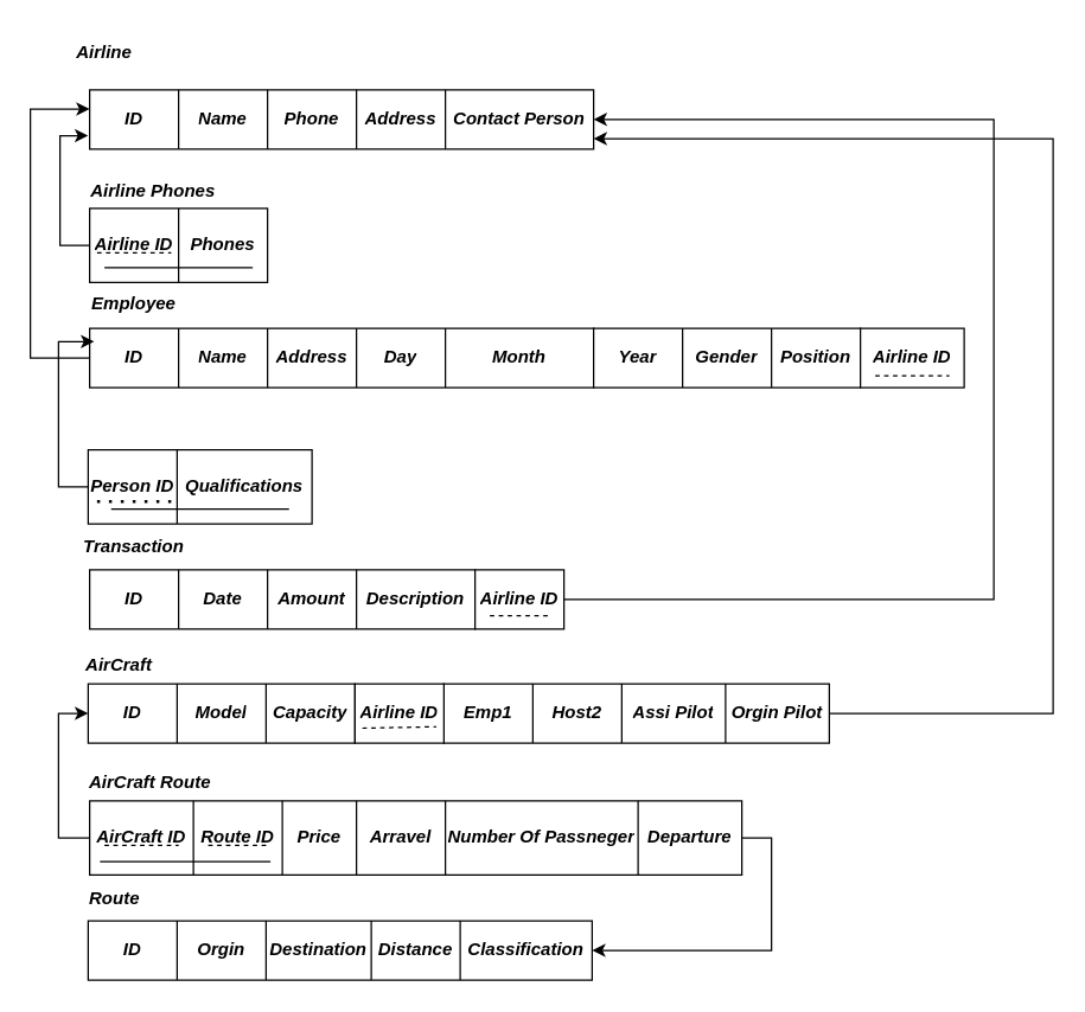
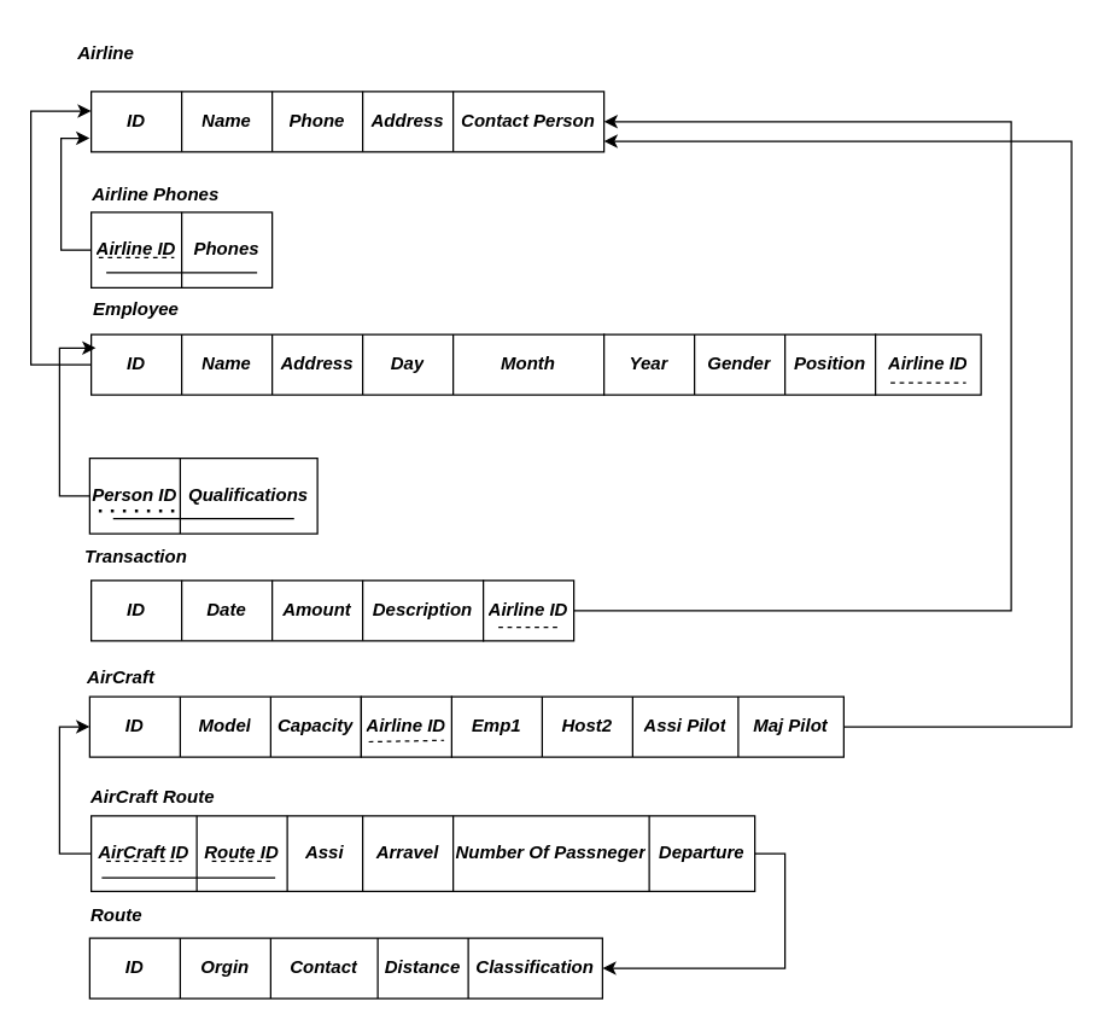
- <mxCell id="41" value="&lt;b&gt;&lt;i&gt;Orgin Pilot&lt;/i&gt;&lt;/b&gt;" style="shape=partialRectangle;html=1;whiteSpace=wrap;connectable=0;strokeColor=inherit;overflow=hidden;fillColor=none;top=0;left=0;bottom=0;right=0;pointerEvents=1;" vertex="1" parent="37"><mxGeometry x="190" width="70" height="40" as="geometry"><mxRectangle width="70" height="40" as="alternateBounds" /></mxGeometry></mxCell>
+ <mxCell id="41" value="&lt;b&gt;&lt;i&gt;Maj Pilot&lt;/i&gt;&lt;/b&gt;" style="shape=partialRectangle;html=1;whiteSpace=wrap;connectable=0;strokeColor=inherit;overflow=hidden;fillColor=none;top=0;left=0;bottom=0;right=0;pointerEvents=1;" vertex="1" parent="37"><mxGeometry x="190" width="70" height="40" as="geometry"><mxRectangle width="70" height="40" as="alternateBounds" /></mxGeometry></mxCell>
- <mxCell id="85" value="&lt;b&gt;&lt;i&gt;Price&lt;/i&gt;&lt;/b&gt;" style="shape=partialRectangle;html=1;whiteSpace=wrap;connectable=0;strokeColor=inherit;overflow=hidden;fillColor=none;top=0;left=0;bottom=0;right=0;pointerEvents=1;" vertex="1" parent="82"><mxGeometry x="130" width="50" height="50" as="geometry"><mxRectangle width="50" height="50" as="alternateBounds" /></mxGeometry></mxCell>
+ <mxCell id="85" value="&lt;b&gt;&lt;i&gt;Assi&lt;/i&gt;&lt;/b&gt;" style="shape=partialRectangle;html=1;whiteSpace=wrap;connectable=0;strokeColor=inherit;overflow=hidden;fillColor=none;top=0;left=0;bottom=0;right=0;pointerEvents=1;" vertex="1" parent="82"><mxGeometry x="130" width="50" height="50" as="geometry"><mxRectangle width="50" height="50" as="alternateBounds" /></mxGeometry></mxCell>
- <mxCell id="47" value="&lt;b&gt;&lt;i&gt;Destination&lt;/i&gt;&lt;/b&gt;" style="shape=partialRectangle;html=1;whiteSpace=wrap;connectable=0;strokeColor=inherit;overflow=hidden;fillColor=none;top=0;left=0;bottom=0;right=0;pointerEvents=1;" vertex="1" parent="44"><mxGeometry x="120" width="71" height="40" as="geometry"><mxRectangle width="71" height="40" as="alternateBounds" /></mxGeometry></mxCell>
+ <mxCell id="47" value="&lt;b&gt;&lt;i&gt;Contact&lt;/i&gt;&lt;/b&gt;" style="shape=partialRectangle;html=1;whiteSpace=wrap;connectable=0;strokeColor=inherit;overflow=hidden;fillColor=none;top=0;left=0;bottom=0;right=0;pointerEvents=1;" vertex="1" parent="44"><mxGeometry x="120" width="71" height="40" as="geometry"><mxRectangle width="71" height="40" as="alternateBounds" /></mxGeometry></mxCell>
